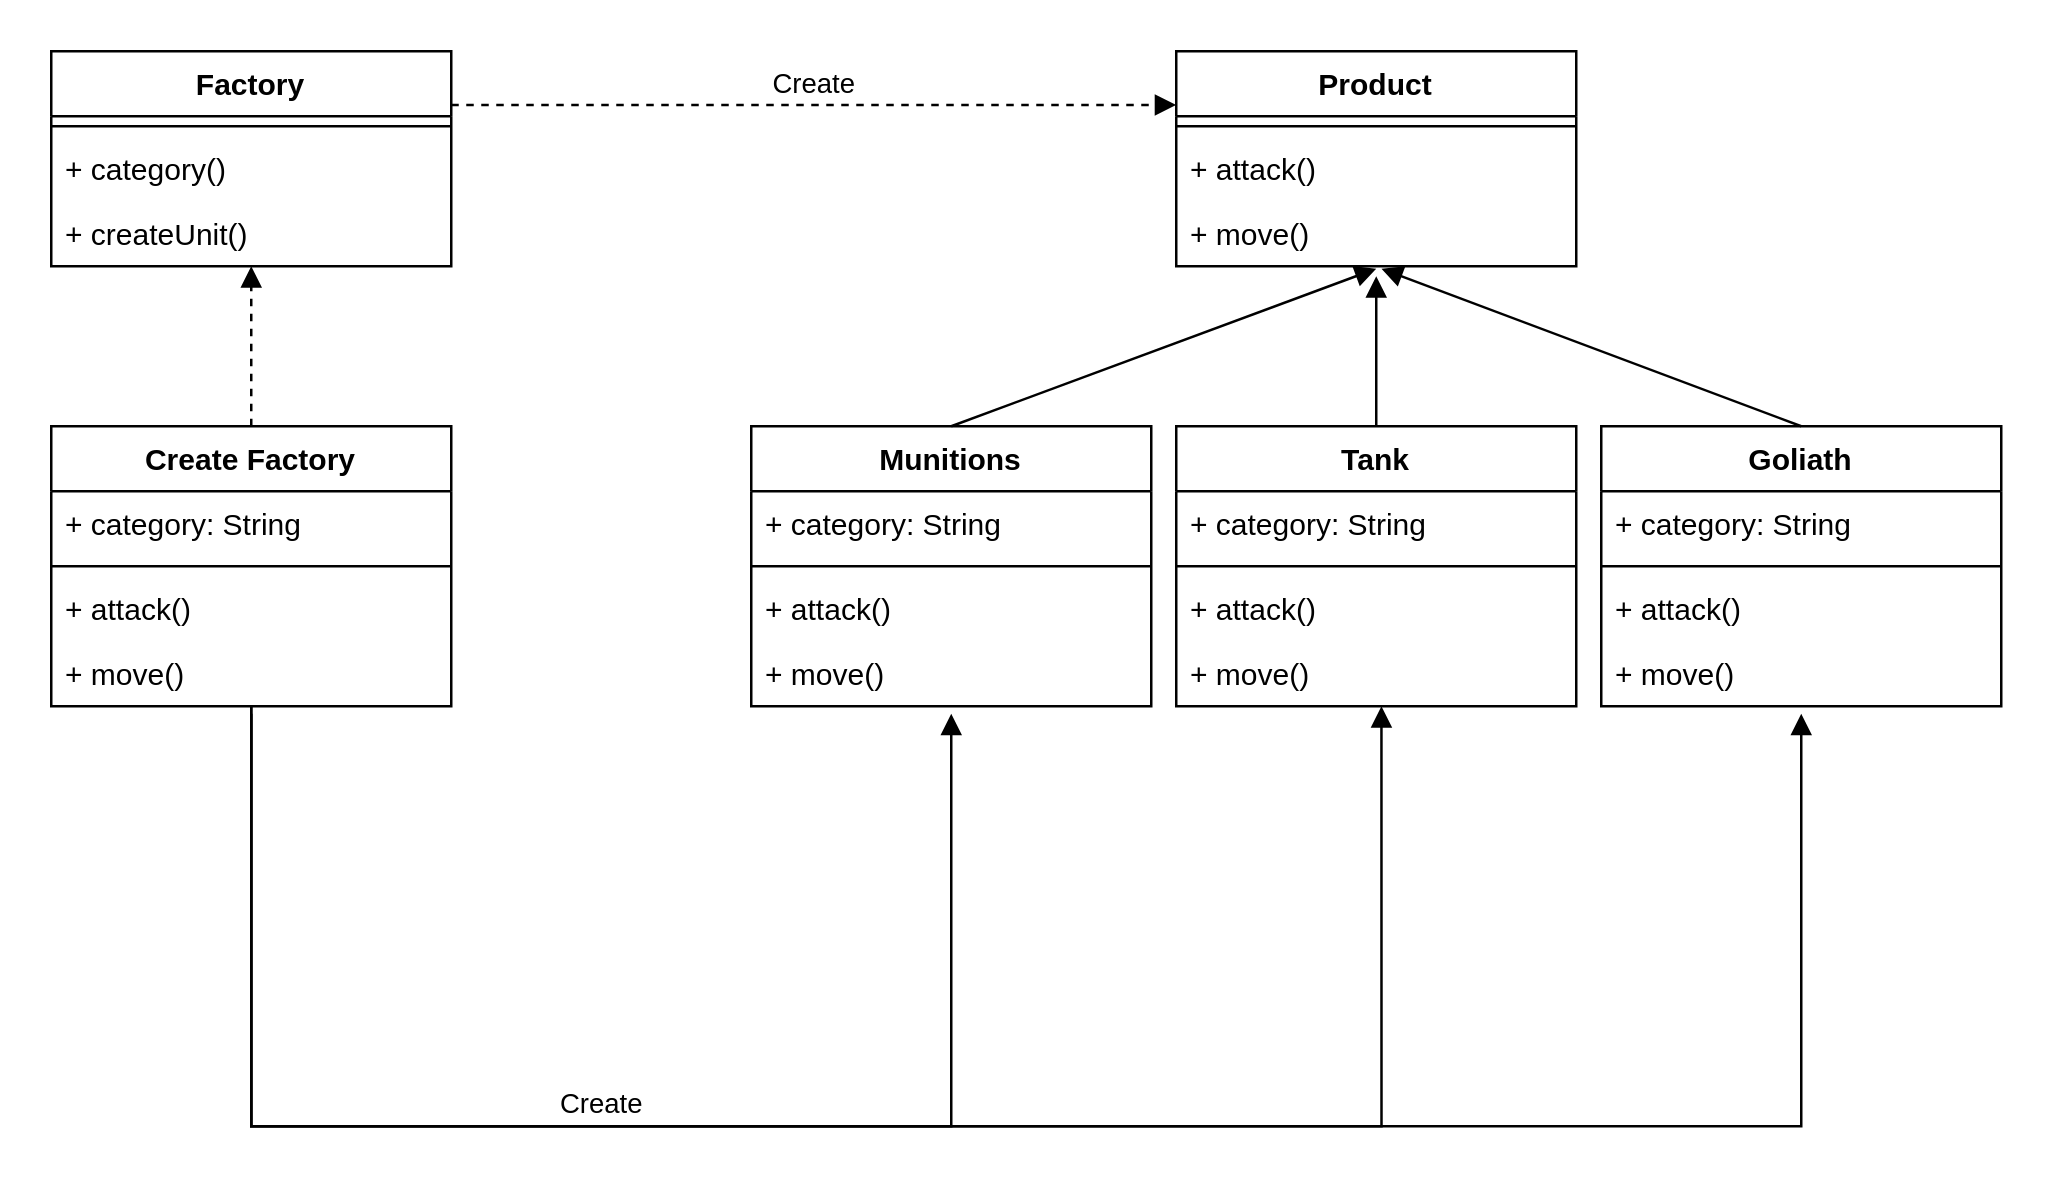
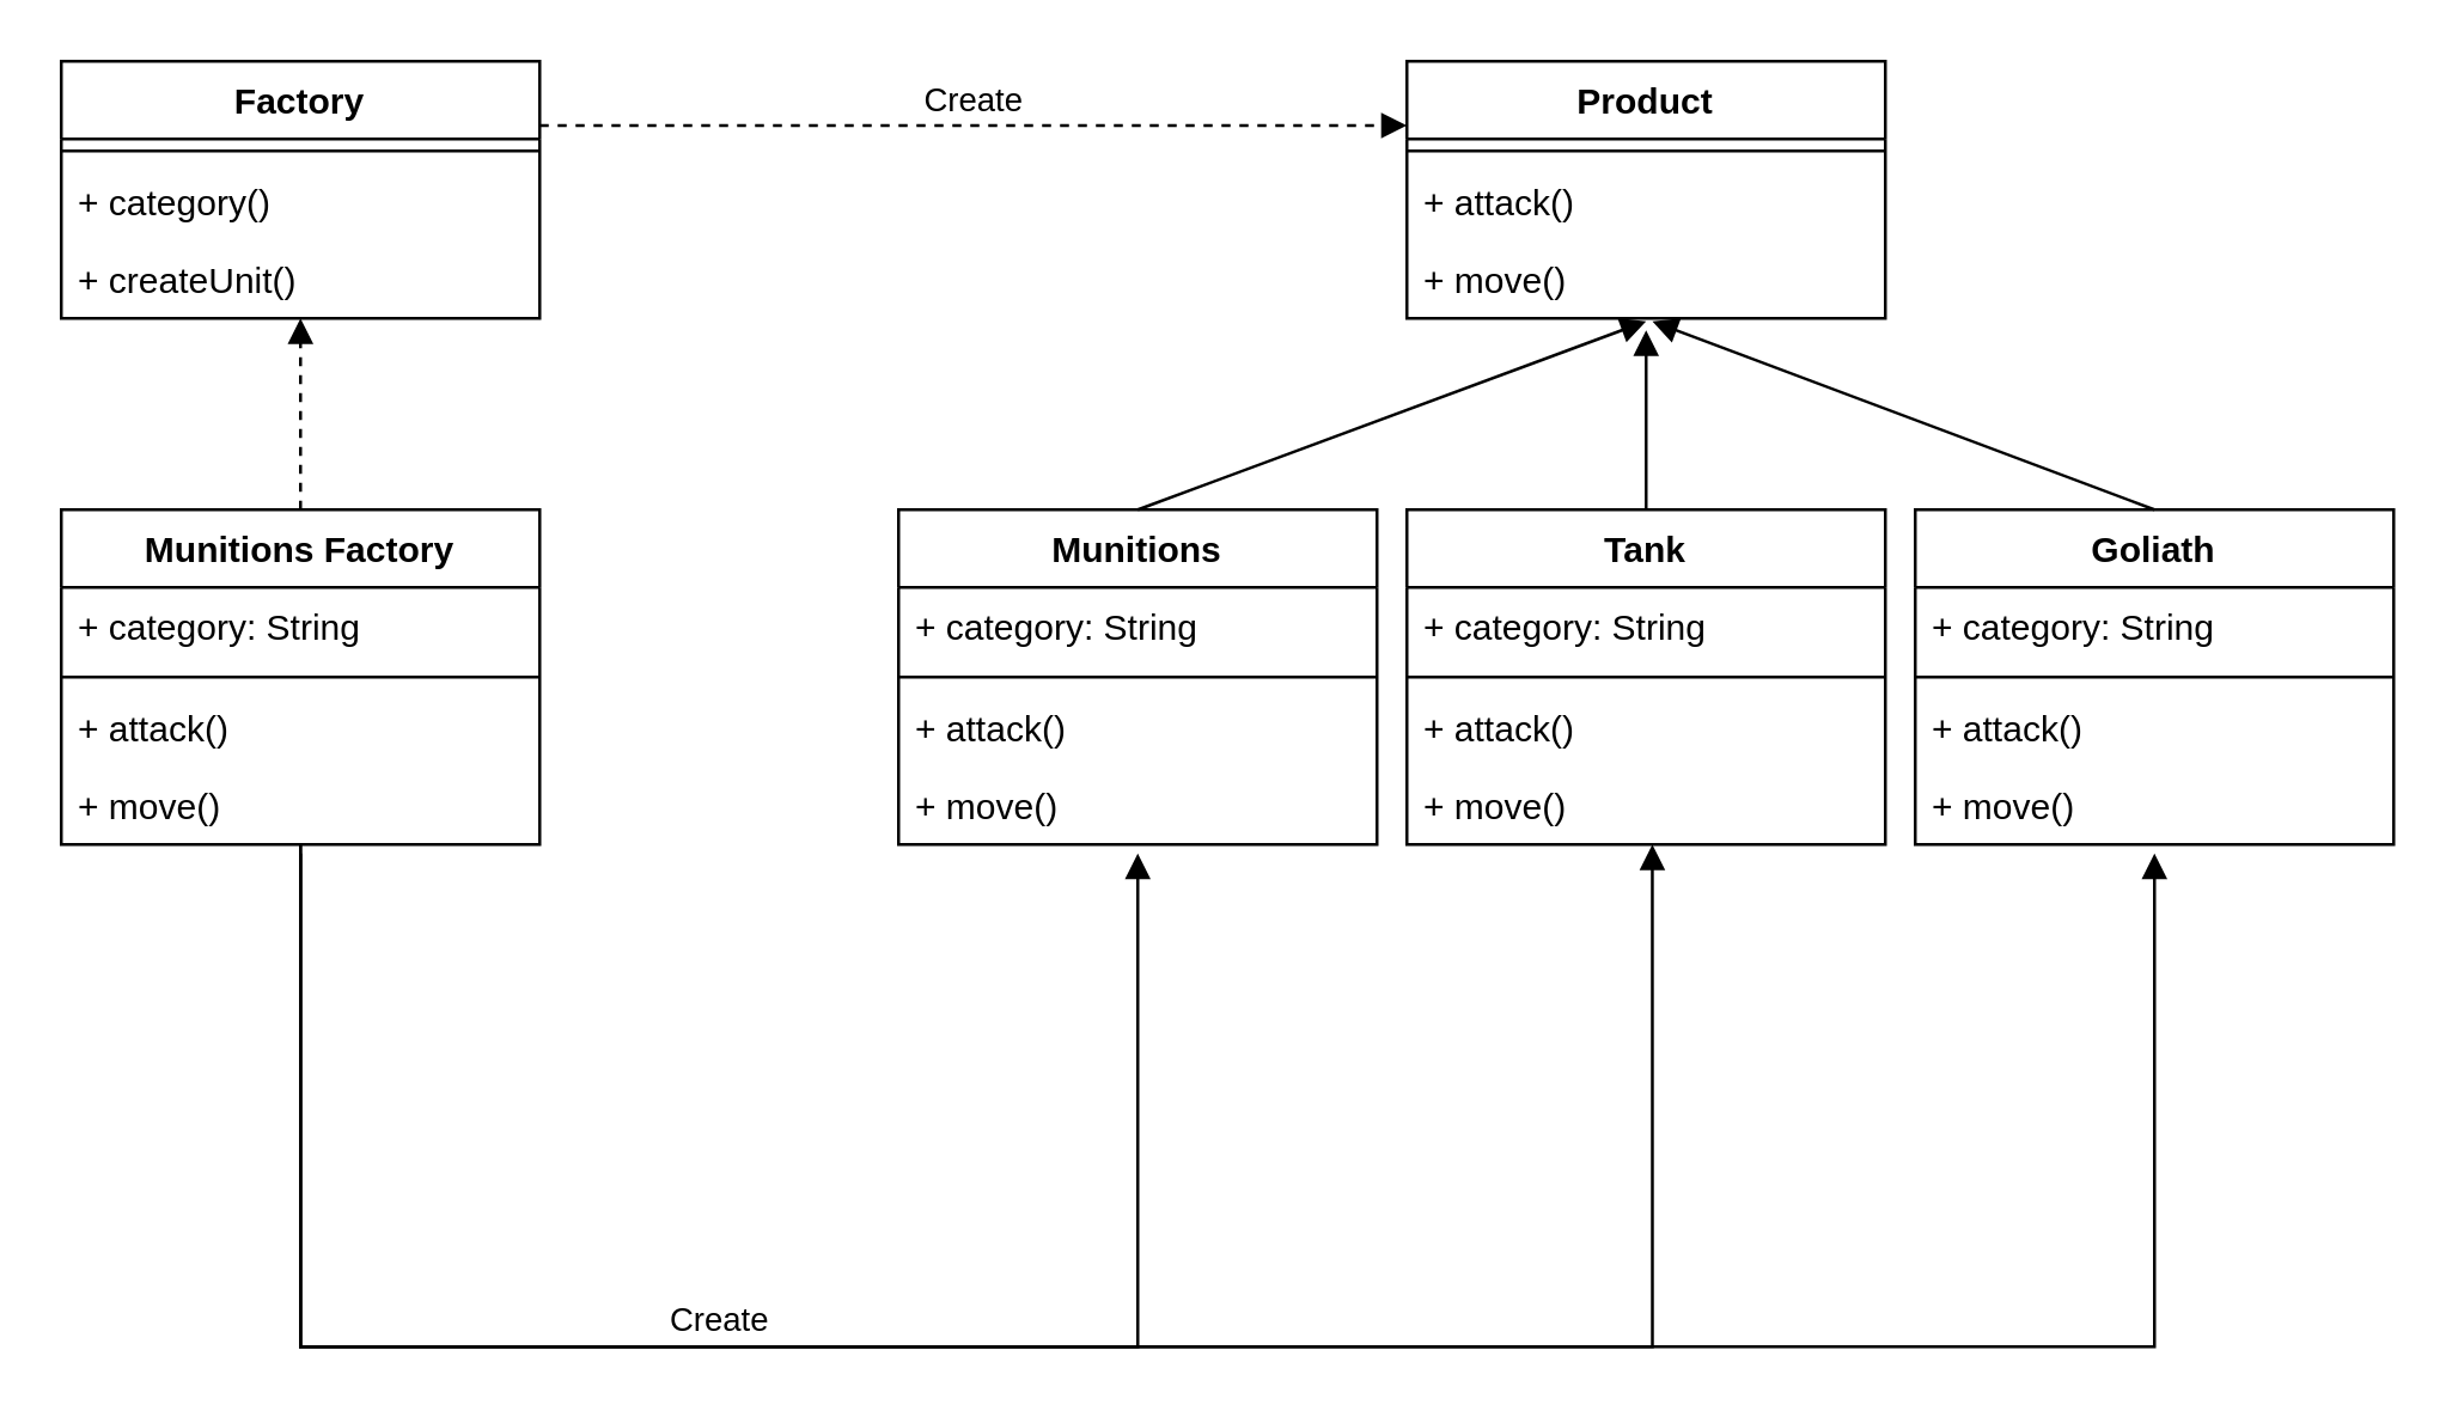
- <mxCell id="25" value="Create Factory" style="swimlane;fontStyle=1;align=center;verticalAlign=top;childLayout=stackLayout;horizontal=1;startSize=26;horizontalStack=0;resizeParent=1;resizeParentMax=0;resizeLast=0;collapsible=1;marginBottom=0;" vertex="1" parent="1"><mxGeometry x="20" y="170" width="160" height="112" as="geometry" /></mxCell>
+ <mxCell id="25" value="Munitions Factory" style="swimlane;fontStyle=1;align=center;verticalAlign=top;childLayout=stackLayout;horizontal=1;startSize=26;horizontalStack=0;resizeParent=1;resizeParentMax=0;resizeLast=0;collapsible=1;marginBottom=0;" vertex="1" parent="1"><mxGeometry x="20" y="170" width="160" height="112" as="geometry" /></mxCell>
